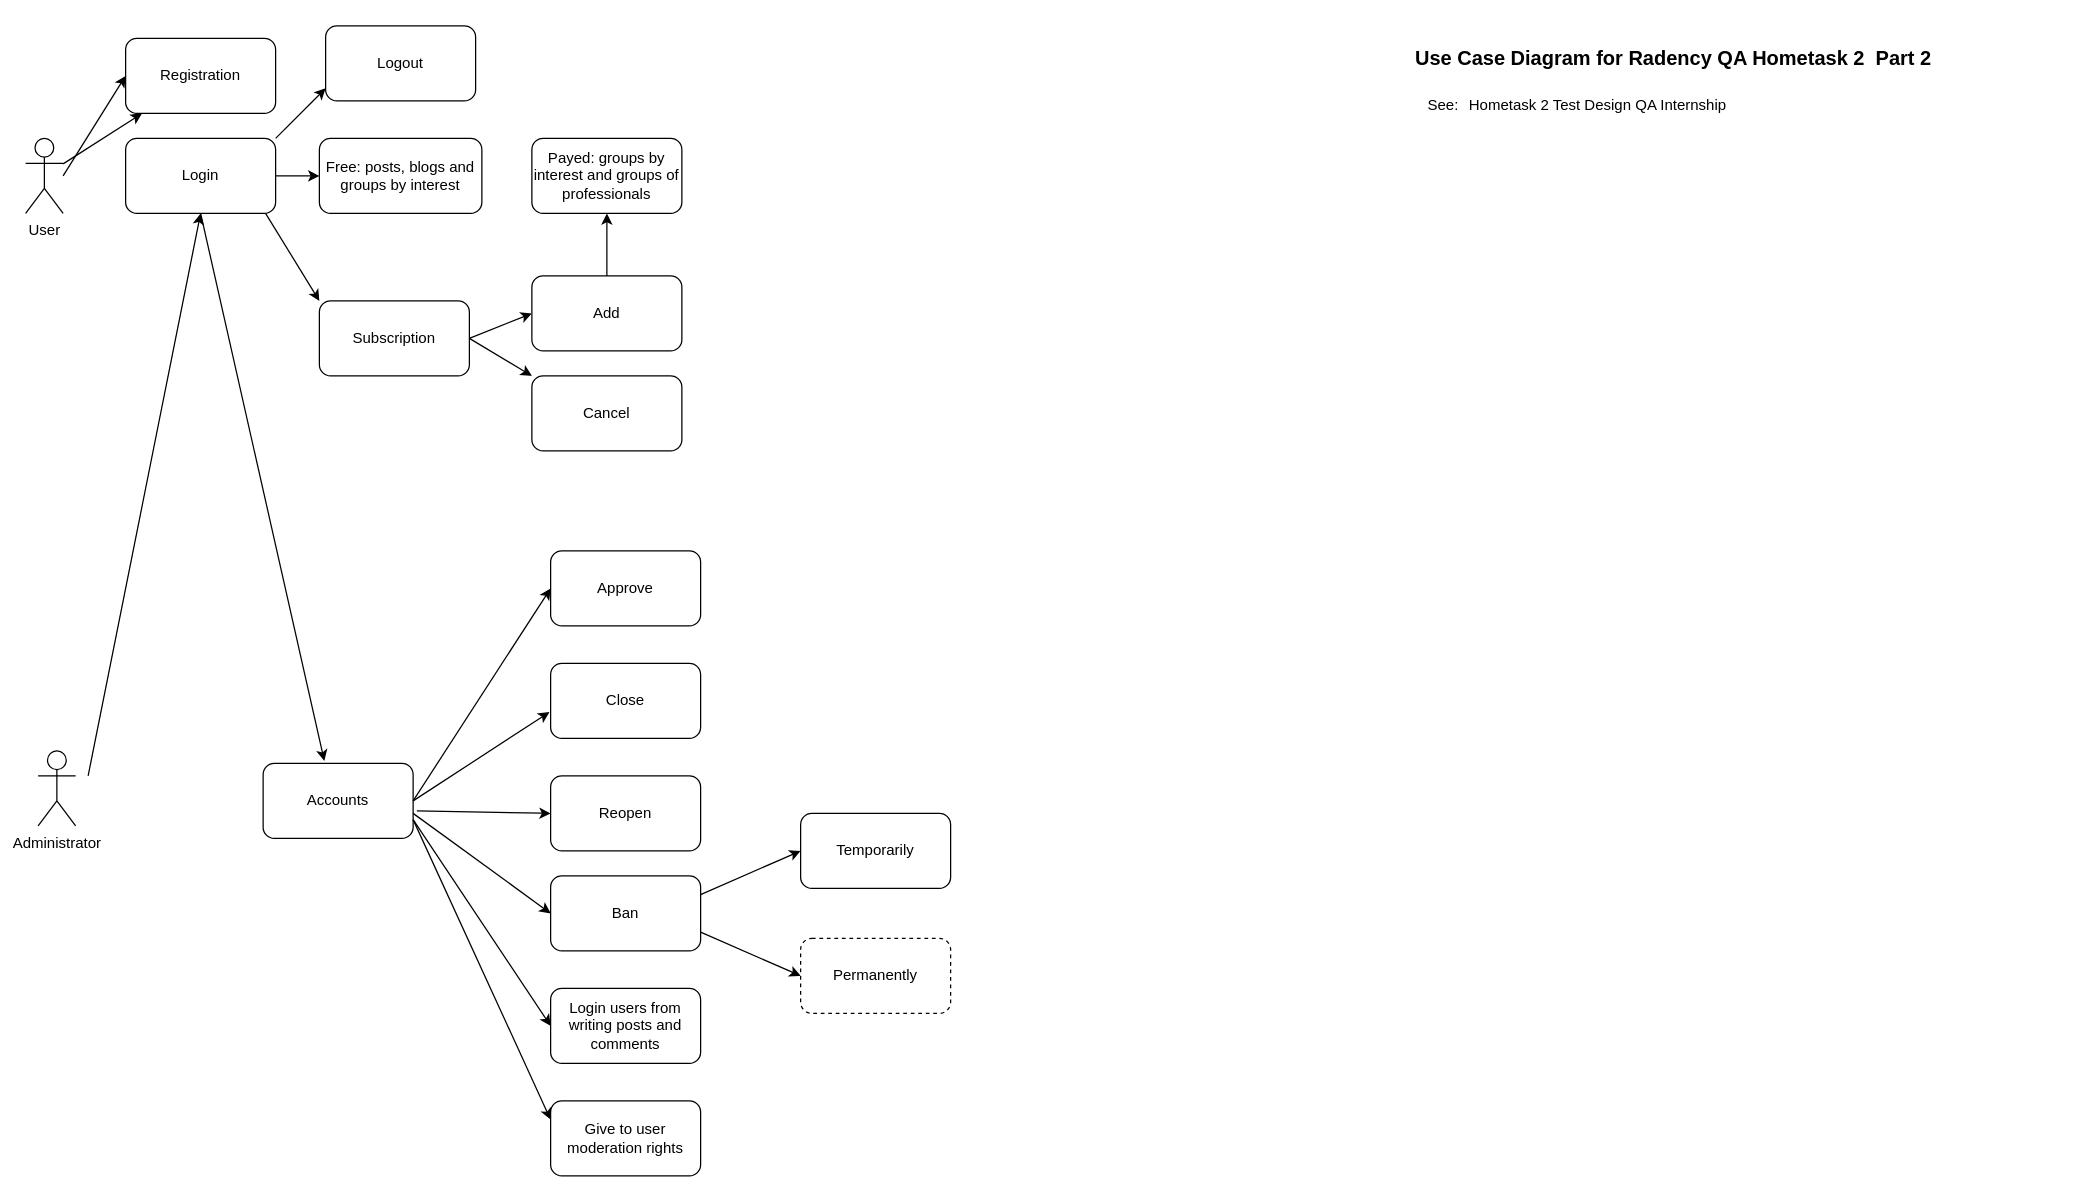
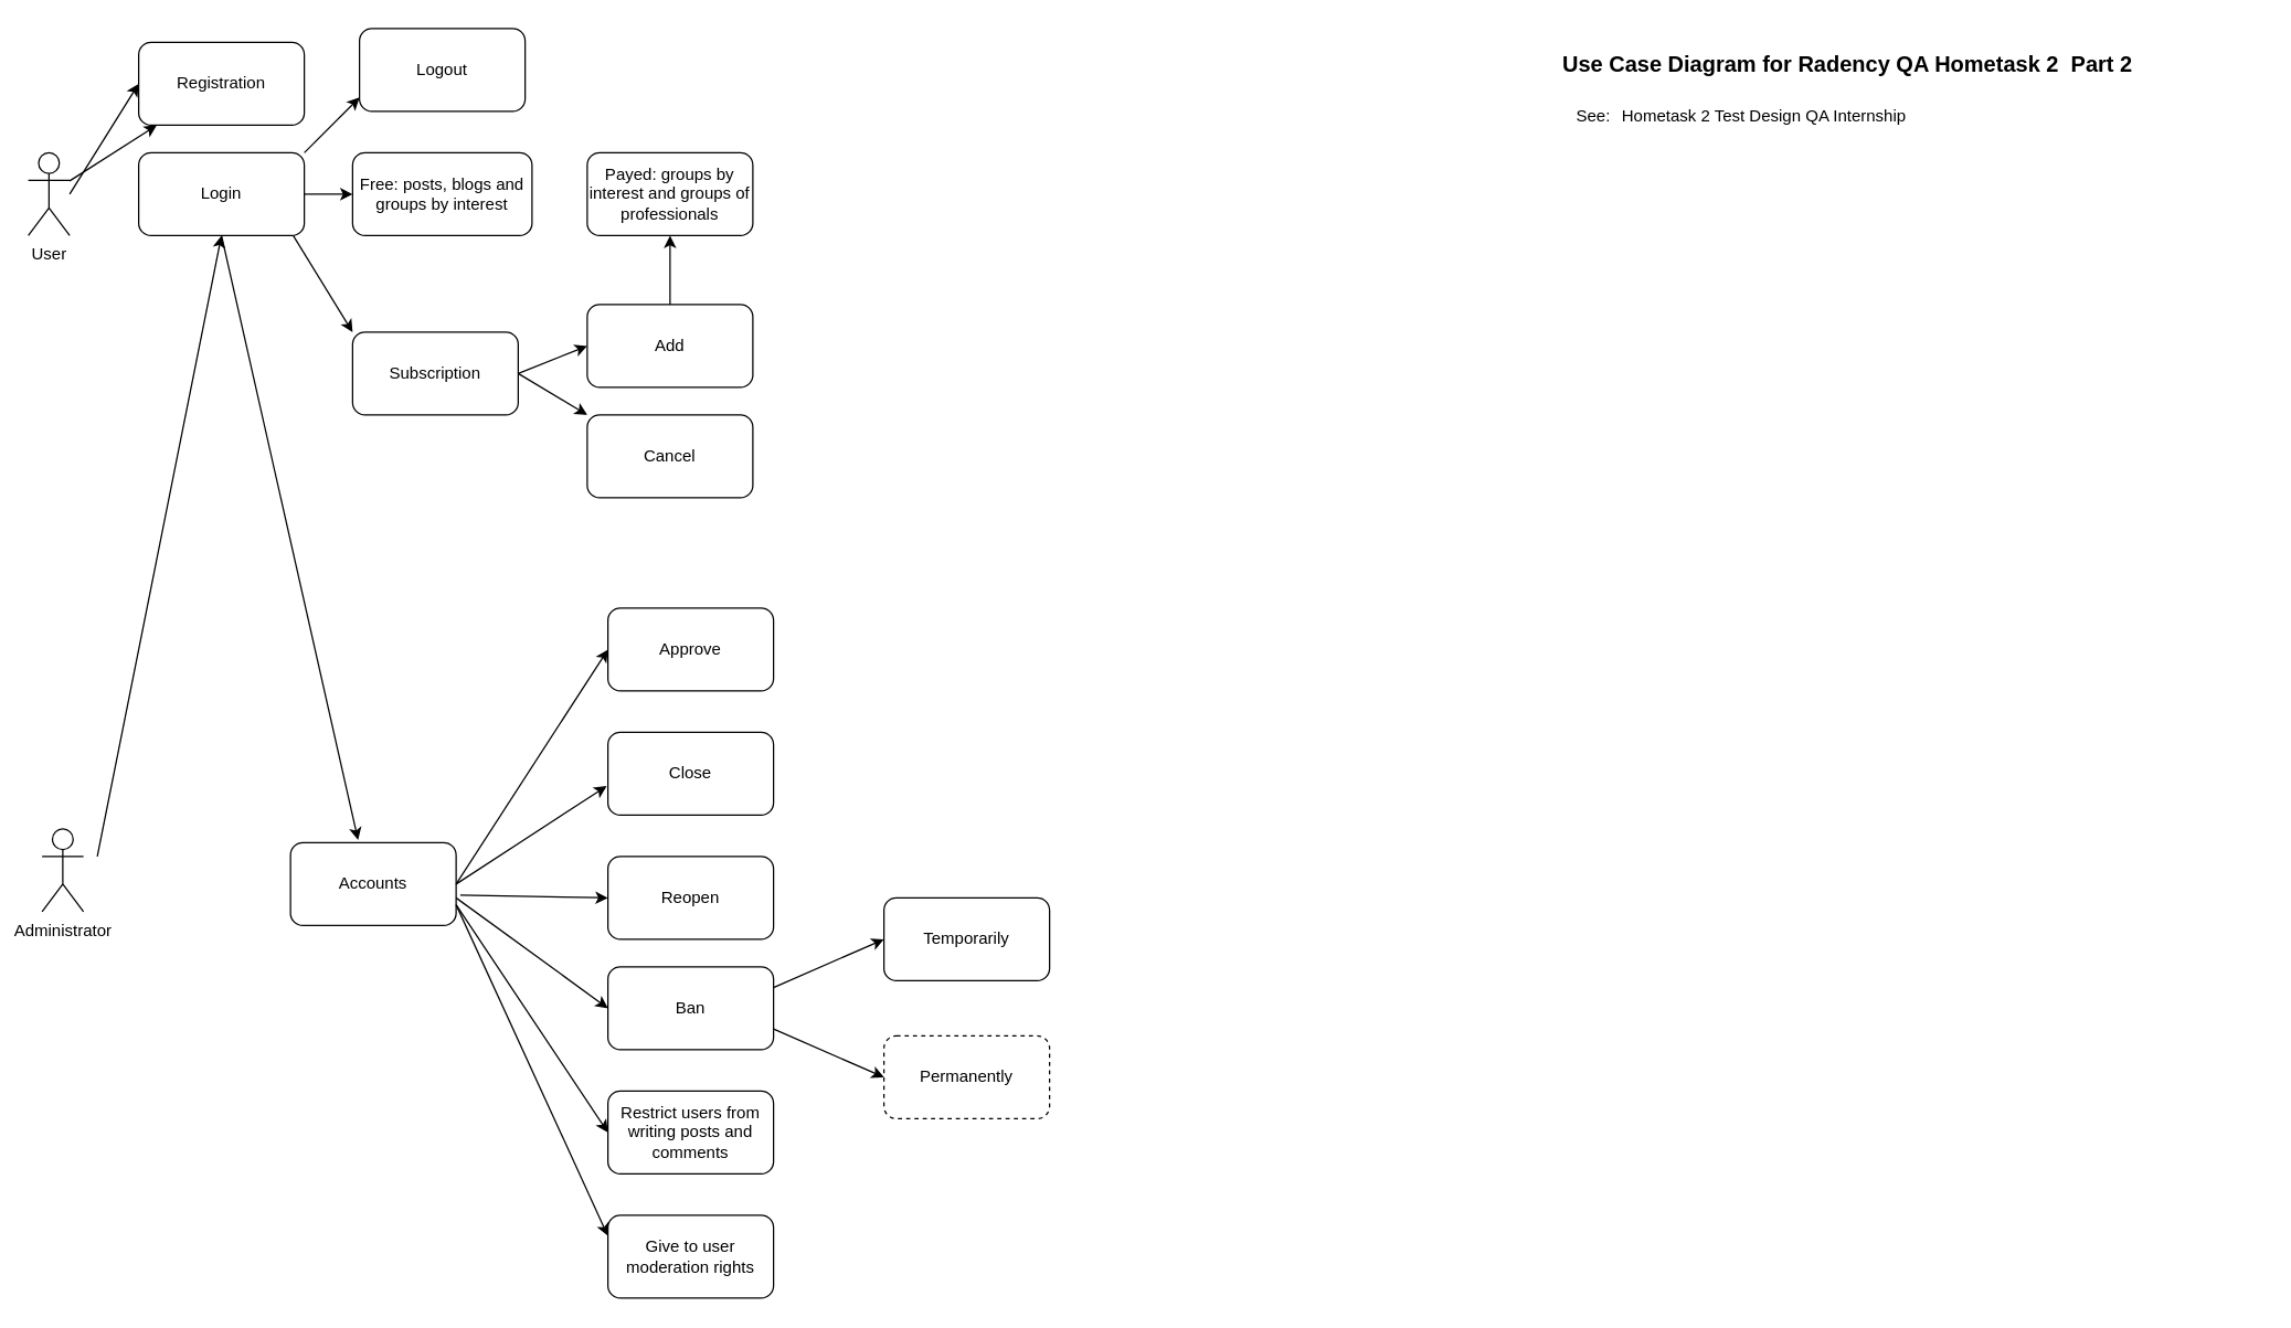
- <mxCell id="26" value="Login users from writing posts and comments" style="rounded=1;whiteSpace=wrap;html=1;" parent="1" vertex="1"><mxGeometry x="440" y="790" width="120" height="60" as="geometry" /></mxCell>
+ <mxCell id="26" value="Restrict users from writing posts and comments" style="rounded=1;whiteSpace=wrap;html=1;" parent="1" vertex="1"><mxGeometry x="440" y="790" width="120" height="60" as="geometry" /></mxCell>
